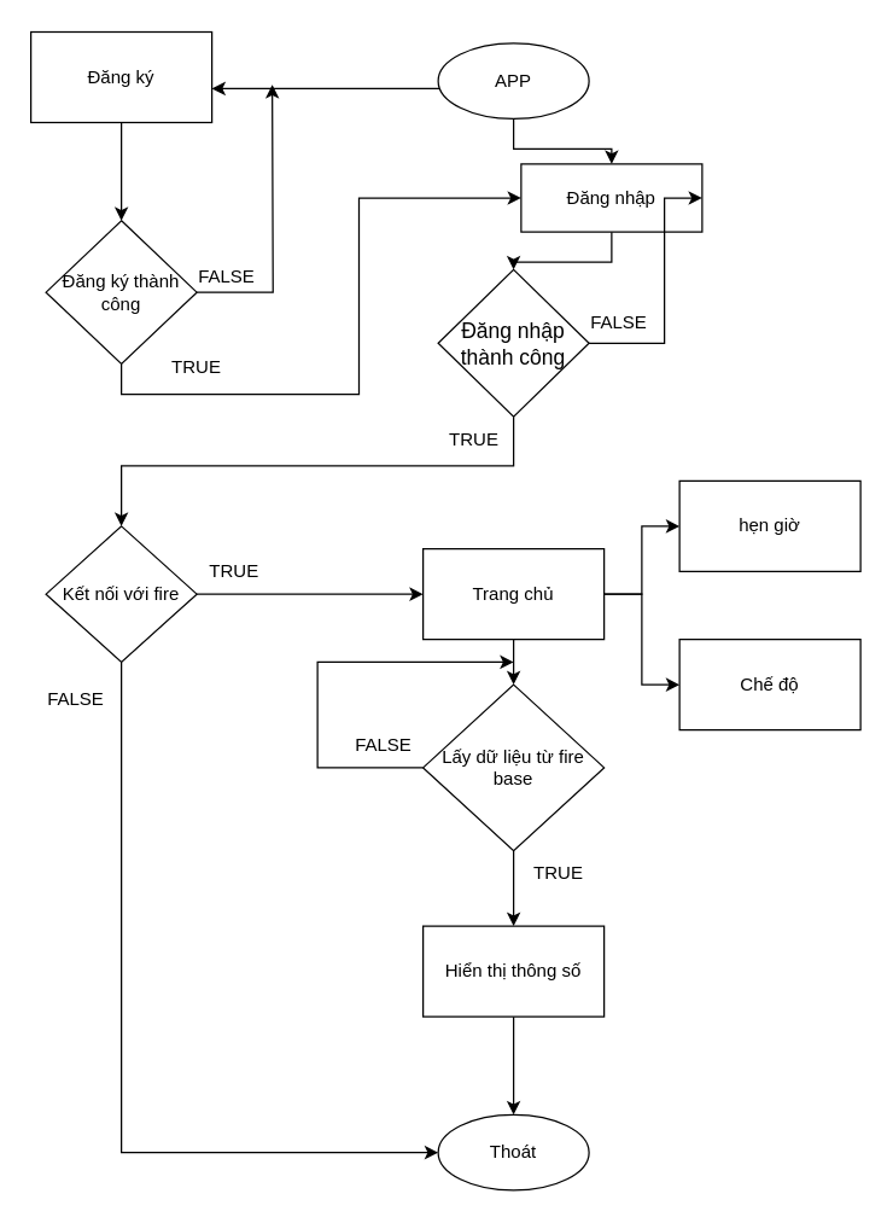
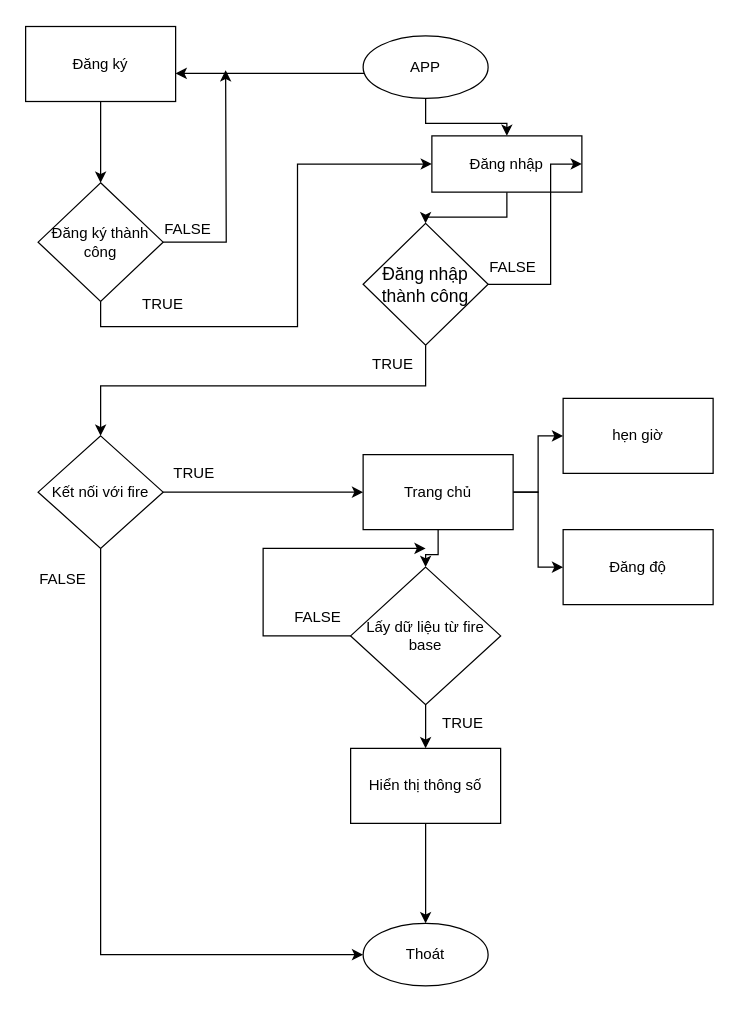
- <mxCell id="14" value="Trang chủ" style="whiteSpace=wrap;html=1;" parent="1" vertex="1"><mxGeometry x="280" y="363" width="120" height="60" as="geometry" /></mxCell>
+ <mxCell id="14" value="Trang chủ" style="whiteSpace=wrap;html=1;" parent="1" vertex="1"><mxGeometry x="290" y="363" width="120" height="60" as="geometry" /></mxCell>
- <mxCell id="23" value="Chế độ" style="whiteSpace=wrap;html=1;" parent="1" vertex="1"><mxGeometry x="450" y="423" width="120" height="60" as="geometry" /></mxCell>
+ <mxCell id="23" value="Đăng độ" style="whiteSpace=wrap;html=1;" parent="1" vertex="1"><mxGeometry x="450" y="423" width="120" height="60" as="geometry" /></mxCell>
- <mxCell id="33" value="Hiển thị thông số" style="whiteSpace=wrap;html=1;" parent="1" vertex="1"><mxGeometry x="280" y="613" width="120" height="60" as="geometry" /></mxCell>
+ <mxCell id="33" value="Hiển thị thông số" style="whiteSpace=wrap;html=1;" parent="1" vertex="1"><mxGeometry x="280" y="598" width="120" height="60" as="geometry" /></mxCell>
